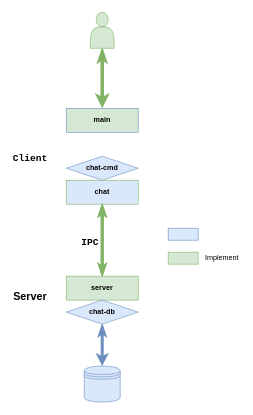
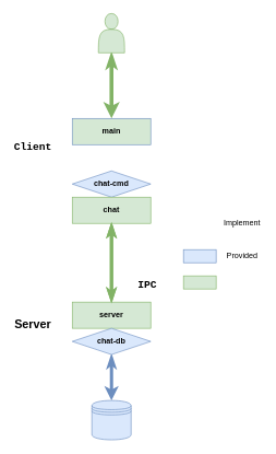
- <mxCell id="10" value="&lt;b&gt;&lt;font face=&quot;Courier New&quot; style=&quot;font-size: 16px;&quot;&gt;Client&lt;/font&gt;&lt;/b&gt;" style="text;html=1;align=center;verticalAlign=middle;whiteSpace=wrap;rounded=0;" vertex="1" parent="1"><mxGeometry x="20" y="250" width="60" height="30" as="geometry" /></mxCell>
+ <mxCell id="10" value="&lt;b&gt;&lt;font face=&quot;Courier New&quot; style=&quot;font-size: 16px;&quot;&gt;Client&lt;/font&gt;&lt;/b&gt;" style="text;html=1;align=center;verticalAlign=middle;whiteSpace=wrap;rounded=0;" vertex="1" parent="1"><mxGeometry x="20" y="210" width="60" height="30" as="geometry" /></mxCell>
- <mxCell id="5" value="&lt;b&gt;chat&lt;/b&gt;" style="rounded=0;whiteSpace=wrap;html=1;fillColor=#dae8fc;strokeColor=#82b366;" vertex="1" parent="1"><mxGeometry x="110" y="300" width="120" height="40" as="geometry" /></mxCell>
+ <mxCell id="5" value="&lt;b&gt;chat&lt;/b&gt;" style="rounded=0;whiteSpace=wrap;html=1;fillColor=#d5e8d4;strokeColor=#82b366;" vertex="1" parent="1"><mxGeometry x="110" y="300" width="120" height="40" as="geometry" /></mxCell>
+ <mxCell id="14" value="Provided" style="text;html=1;align=center;verticalAlign=middle;whiteSpace=wrap;rounded=0;" vertex="1" parent="1"><mxGeometry x="340" y="375" width="60" height="30" as="geometry" /></mxCell>
- <mxCell id="11" value="&lt;b&gt;&lt;font face=&quot;Courier New&quot; style=&quot;font-size: 16px;&quot;&gt;IPC&lt;/font&gt;&lt;/b&gt;" style="text;html=1;align=center;verticalAlign=middle;whiteSpace=wrap;rounded=0;" vertex="1" parent="1"><mxGeometry x="120" y="390" width="60" height="30" as="geometry" /></mxCell>
+ <mxCell id="11" value="&lt;b&gt;&lt;font face=&quot;Courier New&quot; style=&quot;font-size: 16px;&quot;&gt;IPC&lt;/font&gt;&lt;/b&gt;" style="text;html=1;align=center;verticalAlign=middle;whiteSpace=wrap;rounded=0;" vertex="1" parent="1"><mxGeometry x="195" y="420" width="60" height="30" as="geometry" /></mxCell>
- <mxCell id="15" value="Implement" style="text;html=1;align=center;verticalAlign=middle;whiteSpace=wrap;rounded=0;" vertex="1" parent="1"><mxGeometry x="340" y="415" width="60" height="30" as="geometry" /></mxCell>
+ <mxCell id="15" value="Implement" style="text;html=1;align=center;verticalAlign=middle;whiteSpace=wrap;rounded=0;" vertex="1" parent="1"><mxGeometry x="340" y="325" width="60" height="30" as="geometry" /></mxCell>
